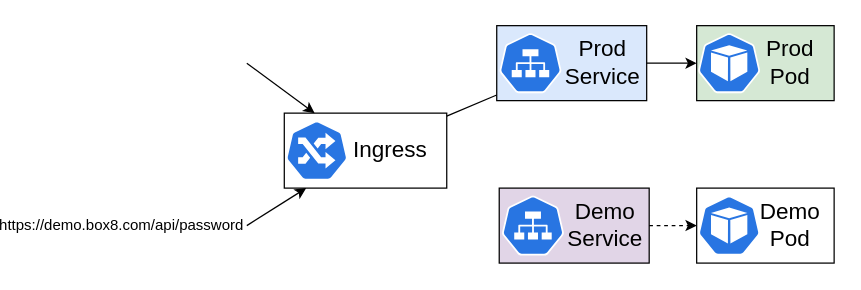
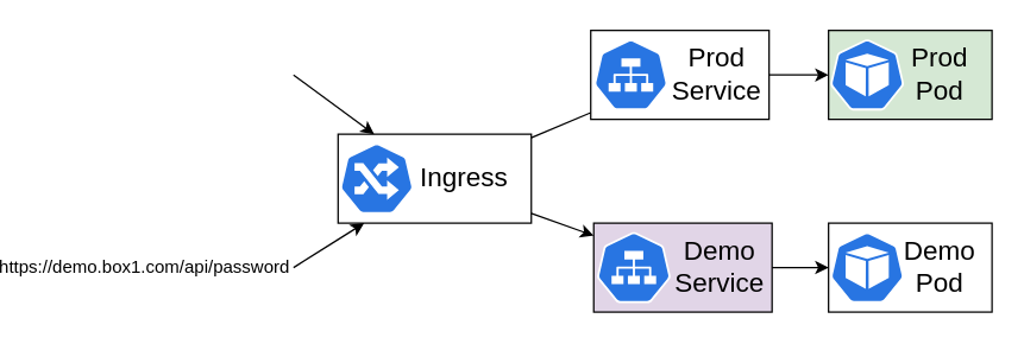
- <mxCell id="3" value="Prod&lt;br&gt;Service" style="rounded=0;whiteSpace=wrap;html=1;fontSize=18;spacingLeft=50;fillColor=#dae8fc;" vertex="1" parent="1"><mxGeometry x="340" y="20" width="120" height="60" as="geometry" /></mxCell>
+ <mxCell id="3" value="Prod&lt;br&gt;Service" style="rounded=0;whiteSpace=wrap;html=1;fontSize=18;spacingLeft=50;" vertex="1" parent="1"><mxGeometry x="340" y="20" width="120" height="60" as="geometry" /></mxCell>
+ <mxCell id="16" value="" style="endArrow=classic;html=1;fontSize=18;" edge="1" parent="1" source="4" target="8"><mxGeometry width="50" height="50" relative="1" as="geometry"><mxPoint x="300" y="260" as="sourcePoint" /><mxPoint x="350" y="210" as="targetPoint" /></mxGeometry></mxCell>
- <mxCell id="5" value="https://demo.box8.com/api/password" style="text;html=1;strokeColor=none;fillColor=none;align=center;verticalAlign=middle;whiteSpace=wrap;rounded=0;" vertex="1" parent="1"><mxGeometry x="20" y="170" width="40" height="20" as="geometry" /></mxCell>
+ <mxCell id="5" value="https://demo.box1.com/api/password" style="text;html=1;strokeColor=none;fillColor=none;align=center;verticalAlign=middle;whiteSpace=wrap;rounded=0;" vertex="1" parent="1"><mxGeometry x="20" y="170" width="40" height="20" as="geometry" /></mxCell>
- <mxCell id="18" value="" style="endArrow=classic;html=1;fontSize=18;dashed=1;" edge="1" parent="1" source="8" target="11"><mxGeometry width="50" height="50" relative="1" as="geometry"><mxPoint x="260" y="270" as="sourcePoint" /><mxPoint x="350" y="210" as="targetPoint" /></mxGeometry></mxCell>
+ <mxCell id="18" value="" style="endArrow=classic;html=1;fontSize=18;" edge="1" parent="1" source="8" target="11"><mxGeometry width="50" height="50" relative="1" as="geometry"><mxPoint x="260" y="270" as="sourcePoint" /><mxPoint x="350" y="210" as="targetPoint" /></mxGeometry></mxCell>
